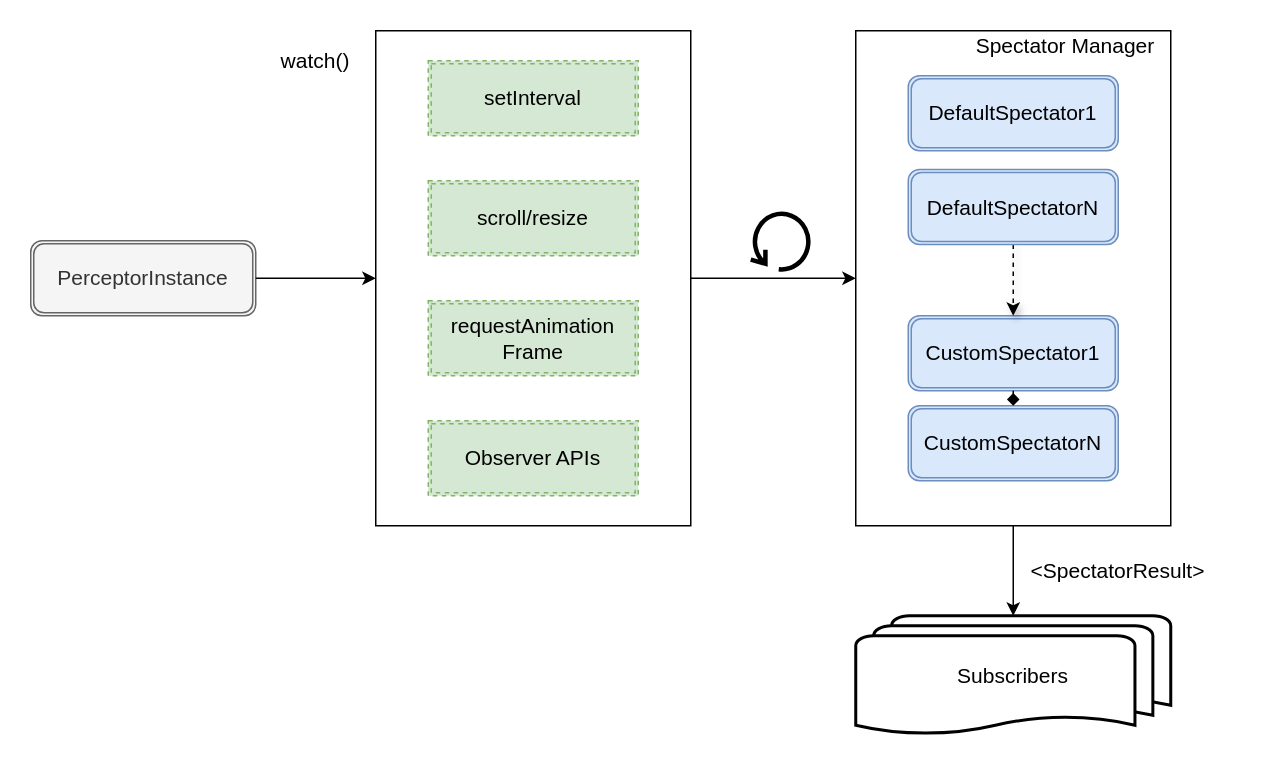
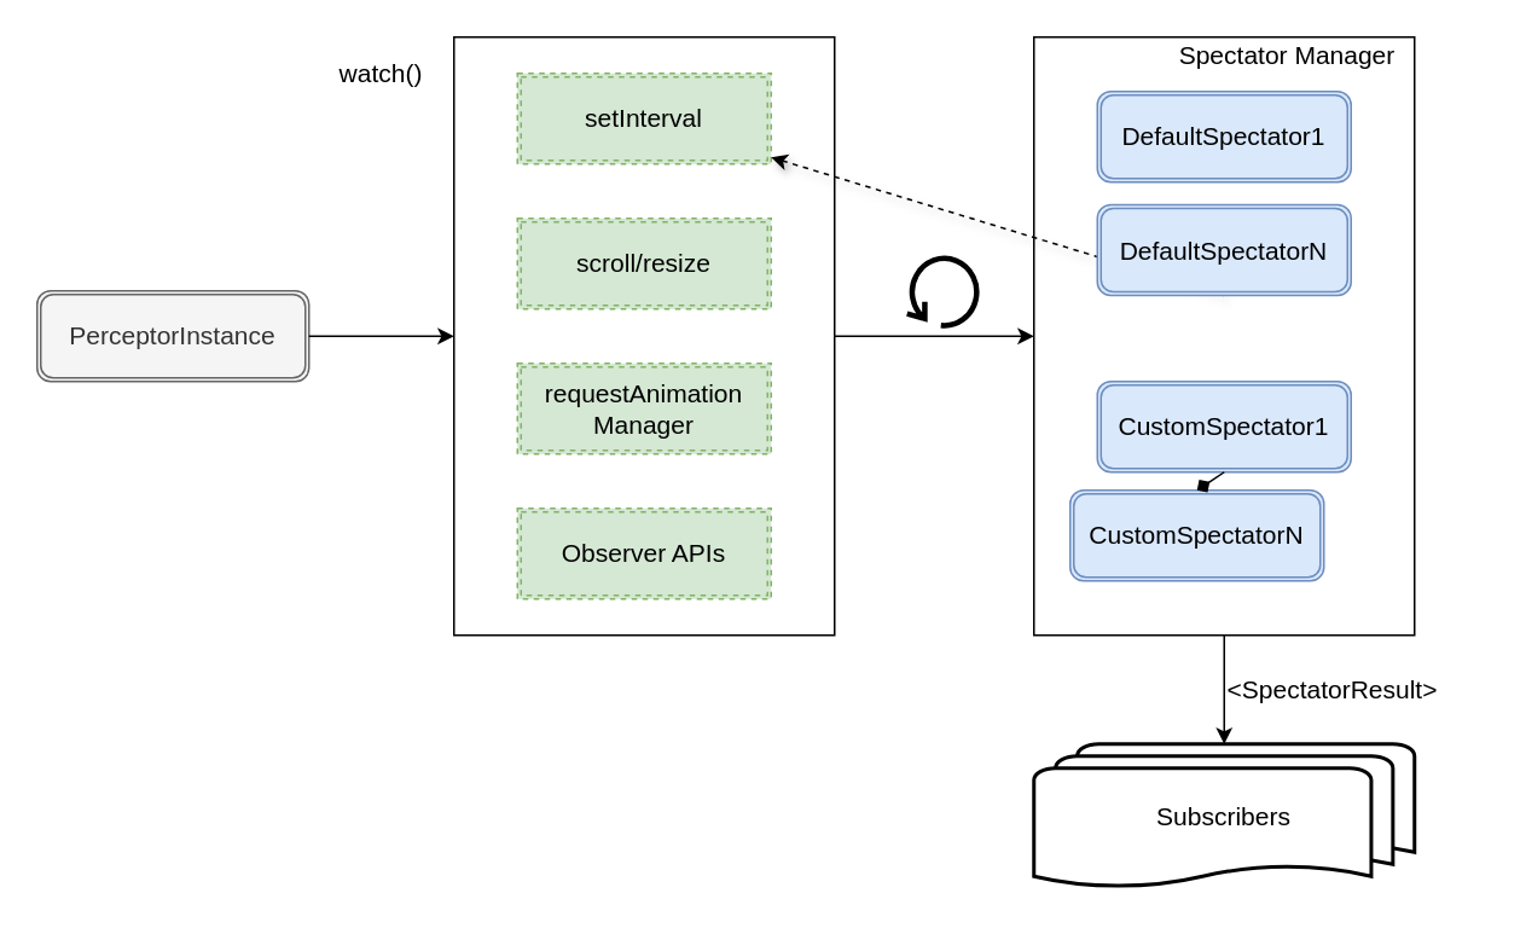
- <mxCell id="17" value="" style="endArrow=classic;html=1;fontSize=14;entryX=0.5;entryY=0;entryDx=0;entryDy=0;exitX=0.5;exitY=1;exitDx=0;exitDy=0;jumpStyle=none;shadow=1;dashed=1;" edge="1" parent="1" source="19" target="15"><mxGeometry width="50" height="50" relative="1" as="geometry"><mxPoint x="20" y="420" as="sourcePoint" /><mxPoint x="70" y="370" as="targetPoint" /></mxGeometry></mxCell>
+ <mxCell id="17" value="" style="endArrow=classic;html=1;fontSize=14;exitX=0.5;exitY=1;exitDx=0;exitDy=0;jumpStyle=none;shadow=1;dashed=1;" edge="1" parent="1" source="19" target="7"><mxGeometry width="50" height="50" relative="1" as="geometry"><mxPoint x="20" y="420" as="sourcePoint" /><mxPoint x="70" y="370" as="targetPoint" /></mxGeometry></mxCell>
- <mxCell id="6" value="requestAnimation&lt;br&gt;Frame" style="shape=ext;double=1;rounded=0;whiteSpace=wrap;html=1;fontSize=14;dashed=1;fillColor=#d5e8d4;strokeColor=#82b366;" vertex="1" parent="1"><mxGeometry x="285" y="200" width="140" height="50" as="geometry" /></mxCell>
+ <mxCell id="6" value="requestAnimation&lt;br&gt;Manager" style="shape=ext;double=1;rounded=0;whiteSpace=wrap;html=1;fontSize=14;dashed=1;fillColor=#d5e8d4;strokeColor=#82b366;" vertex="1" parent="1"><mxGeometry x="285" y="200" width="140" height="50" as="geometry" /></mxCell>
- <mxCell id="16" value="CustomSpectatorN" style="shape=ext;double=1;rounded=1;whiteSpace=wrap;html=1;strokeWidth=1;fontSize=14;fillColor=#dae8fc;strokeColor=#6c8ebf;" vertex="1" parent="1"><mxGeometry x="605" y="270" width="140" height="50" as="geometry" /></mxCell>
+ <mxCell id="16" value="CustomSpectatorN" style="shape=ext;double=1;rounded=1;whiteSpace=wrap;html=1;strokeWidth=1;fontSize=14;fillColor=#dae8fc;strokeColor=#6c8ebf;" vertex="1" parent="1"><mxGeometry x="590" y="270" width="140" height="50" as="geometry" /></mxCell>
- <mxCell id="22" value="&amp;lt;SpectatorResult&amp;gt;&lt;br&gt;" style="text;html=1;strokeColor=none;fillColor=none;align=center;verticalAlign=middle;whiteSpace=wrap;rounded=0;fontSize=14;" vertex="1" parent="1"><mxGeometry x="670" y="370" width="150" height="20" as="geometry" /></mxCell>
+ <mxCell id="22" value="&amp;lt;SpectatorResult&amp;gt;&lt;br&gt;" style="text;html=1;strokeColor=none;fillColor=none;align=center;verticalAlign=middle;whiteSpace=wrap;rounded=0;fontSize=14;" vertex="1" parent="1"><mxGeometry x="660" y="370" width="150" height="20" as="geometry" /></mxCell>
